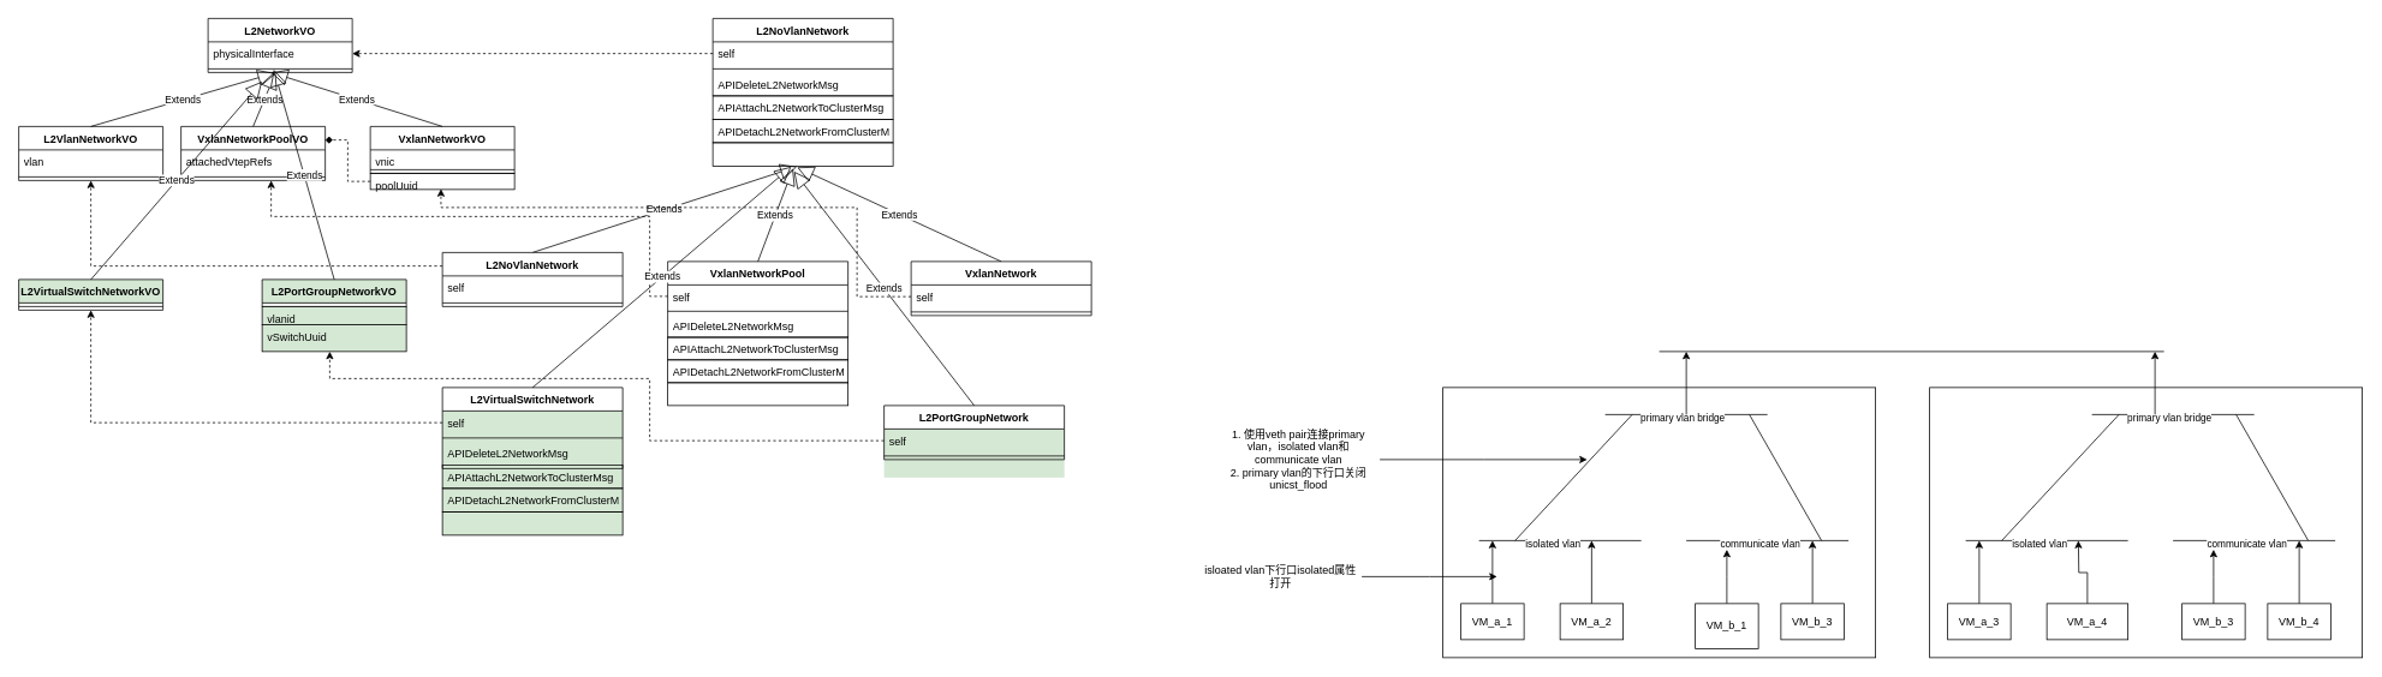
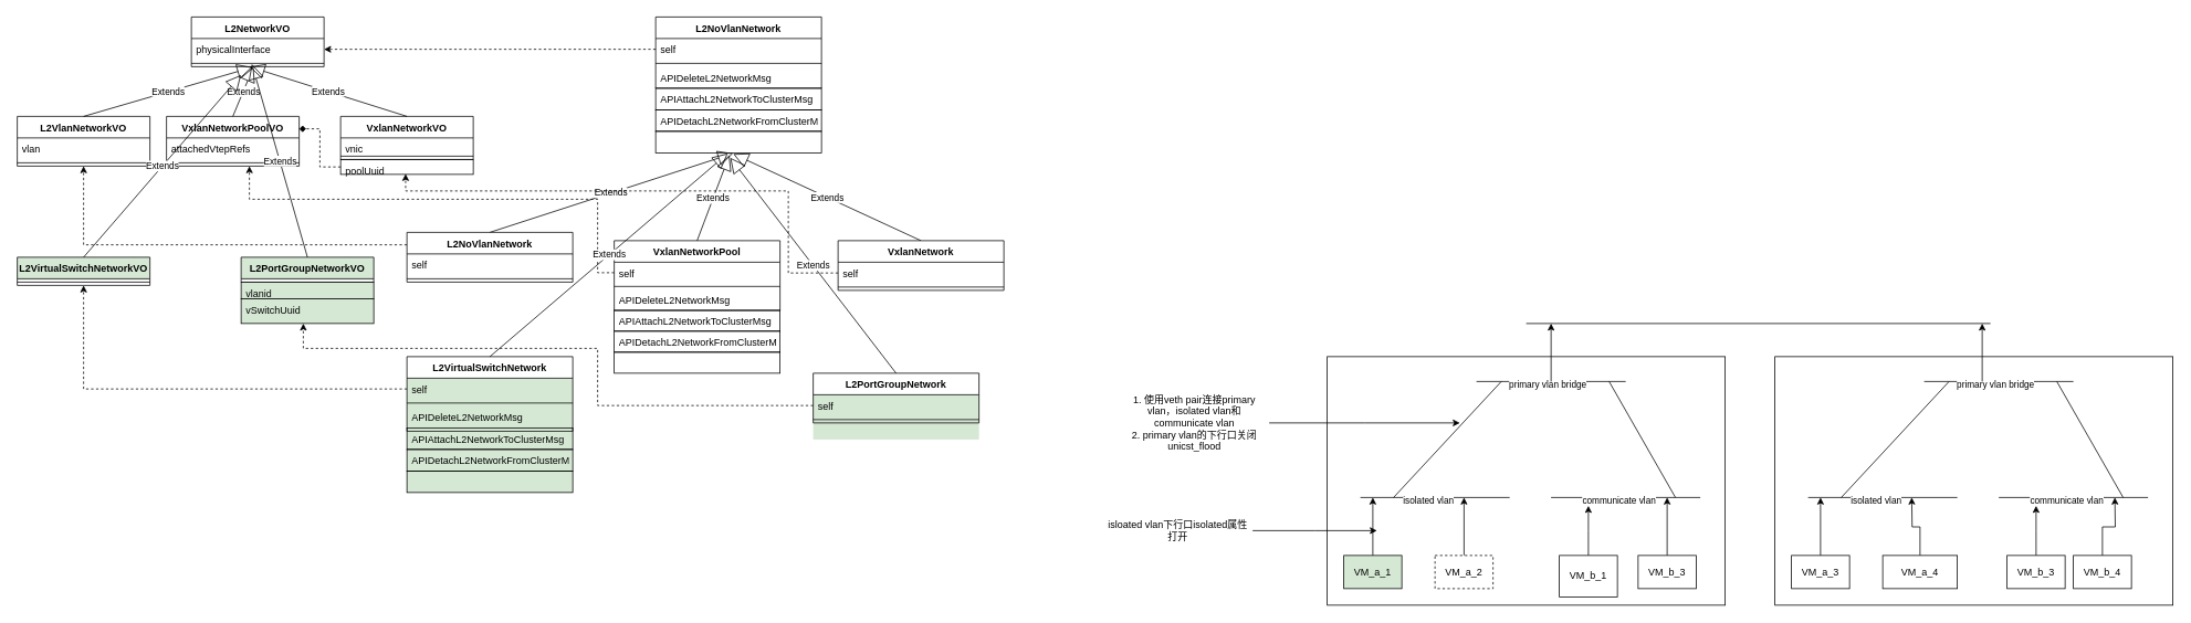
- <mxCell id="11" value="VM_a_1" style="rounded=0;whiteSpace=wrap;html=1;" parent="1" vertex="1"><mxGeometry x="1620" y="670" width="70" height="40" as="geometry" /></mxCell>
+ <mxCell id="11" value="VM_a_1" style="rounded=0;whiteSpace=wrap;html=1;fillColor=#d5e8d4;" parent="1" vertex="1"><mxGeometry x="1620" y="670" width="70" height="40" as="geometry" /></mxCell>
- <mxCell id="13" value="VM_a_2" style="rounded=0;whiteSpace=wrap;html=1;" parent="1" vertex="1"><mxGeometry x="1730" y="670" width="70" height="40" as="geometry" /></mxCell>
+ <mxCell id="13" value="VM_a_2" style="rounded=0;whiteSpace=wrap;html=1;dashed=1;" parent="1" vertex="1"><mxGeometry x="1730" y="670" width="70" height="40" as="geometry" /></mxCell>
- <mxCell id="34" value="VM_b_4" style="rounded=0;whiteSpace=wrap;html=1;" parent="1" vertex="1"><mxGeometry x="2515" y="670" width="70" height="40" as="geometry" /></mxCell>
+ <mxCell id="34" value="VM_b_4" style="rounded=0;whiteSpace=wrap;html=1;" parent="1" vertex="1"><mxGeometry x="2500" y="670" width="70" height="40" as="geometry" /></mxCell>
